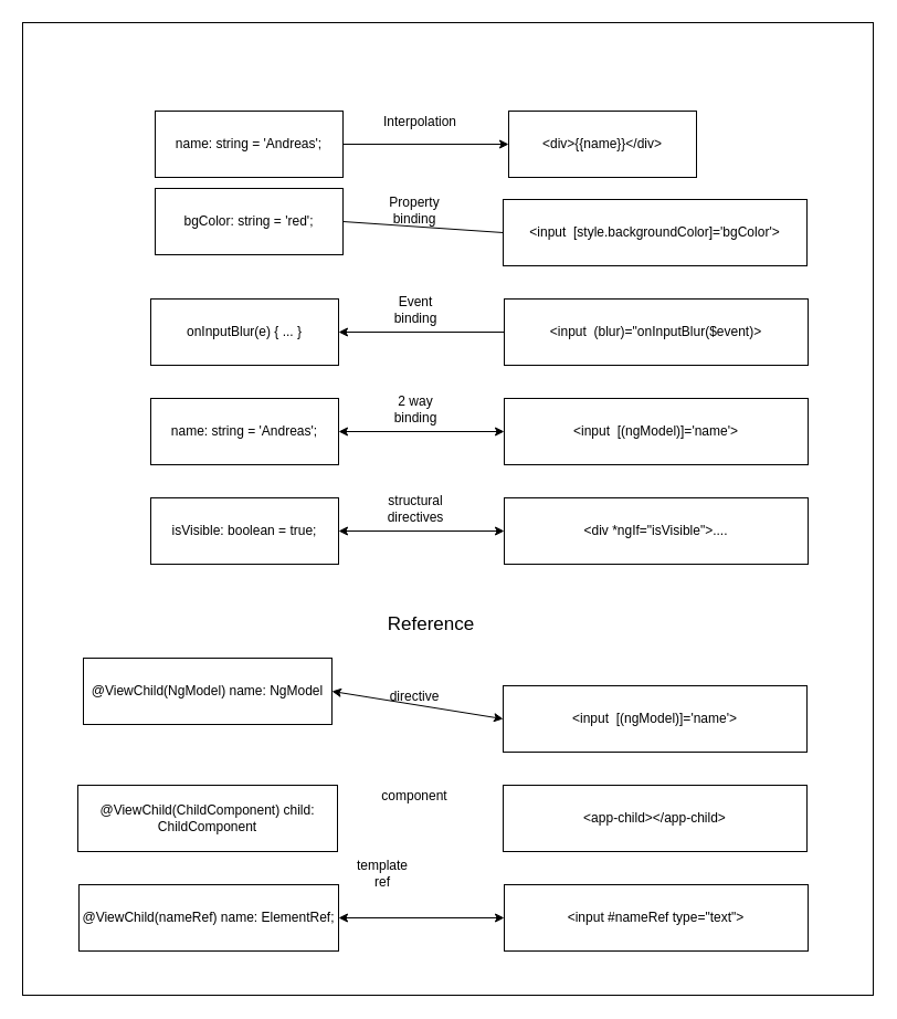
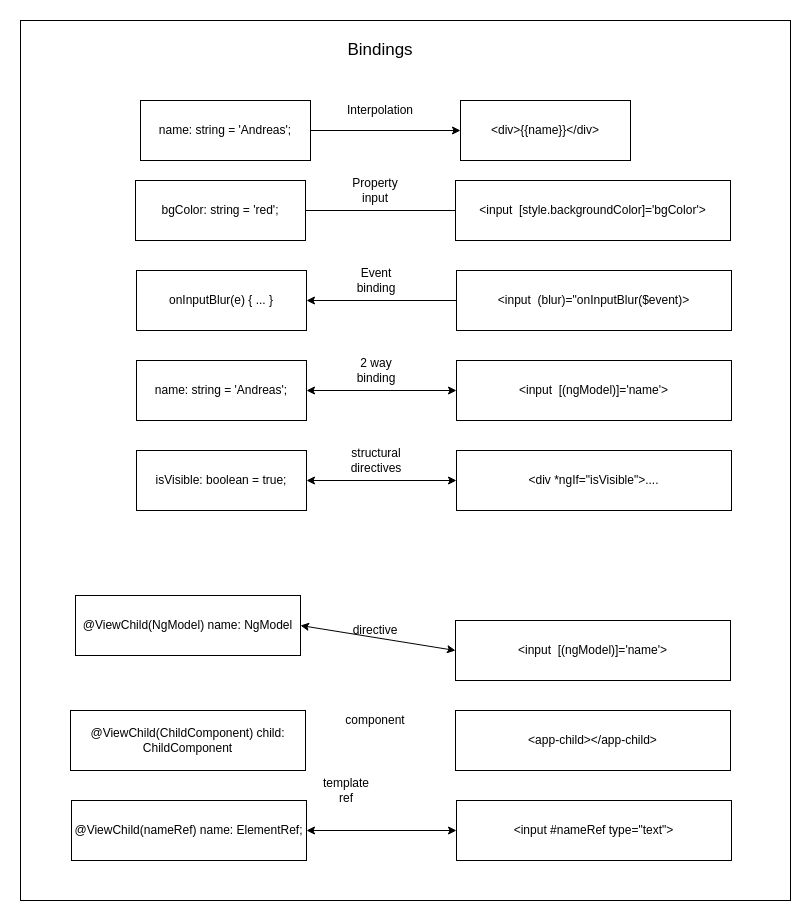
+ <mxCell id="23" value="&lt;font style=&quot;font-size: 17px&quot;&gt;Bindings&lt;/font&gt;" style="text;html=1;strokeColor=none;fillColor=none;align=center;verticalAlign=middle;whiteSpace=wrap;rounded=0;" vertex="1" parent="1"><mxGeometry x="360" y="40" width="40" height="20" as="geometry" /></mxCell>
- <mxCell id="10" value="Property binding" style="text;html=1;strokeColor=none;fillColor=none;align=center;verticalAlign=middle;whiteSpace=wrap;rounded=0;" vertex="1" parent="1"><mxGeometry x="355" y="180" width="40" height="20" as="geometry" /></mxCell>
+ <mxCell id="10" value="Property input" style="text;html=1;strokeColor=none;fillColor=none;align=center;verticalAlign=middle;whiteSpace=wrap;rounded=0;" vertex="1" parent="1"><mxGeometry x="355" y="180" width="40" height="20" as="geometry" /></mxCell>
- <mxCell id="8" value="bgColor: string = 'red';" style="rounded=0;whiteSpace=wrap;html=1;" vertex="1" parent="1"><mxGeometry x="140" y="170" width="170" height="60" as="geometry" /></mxCell>
+ <mxCell id="8" value="bgColor: string = 'red';" style="rounded=0;whiteSpace=wrap;html=1;" vertex="1" parent="1"><mxGeometry x="135" y="180" width="170" height="60" as="geometry" /></mxCell>
- <mxCell id="24" value="&lt;font style=&quot;font-size: 17px&quot;&gt;Reference&lt;/font&gt;" style="text;html=1;strokeColor=none;fillColor=none;align=center;verticalAlign=middle;whiteSpace=wrap;rounded=0;" vertex="1" parent="1"><mxGeometry x="320" y="555" width="140" height="20" as="geometry" /></mxCell>
